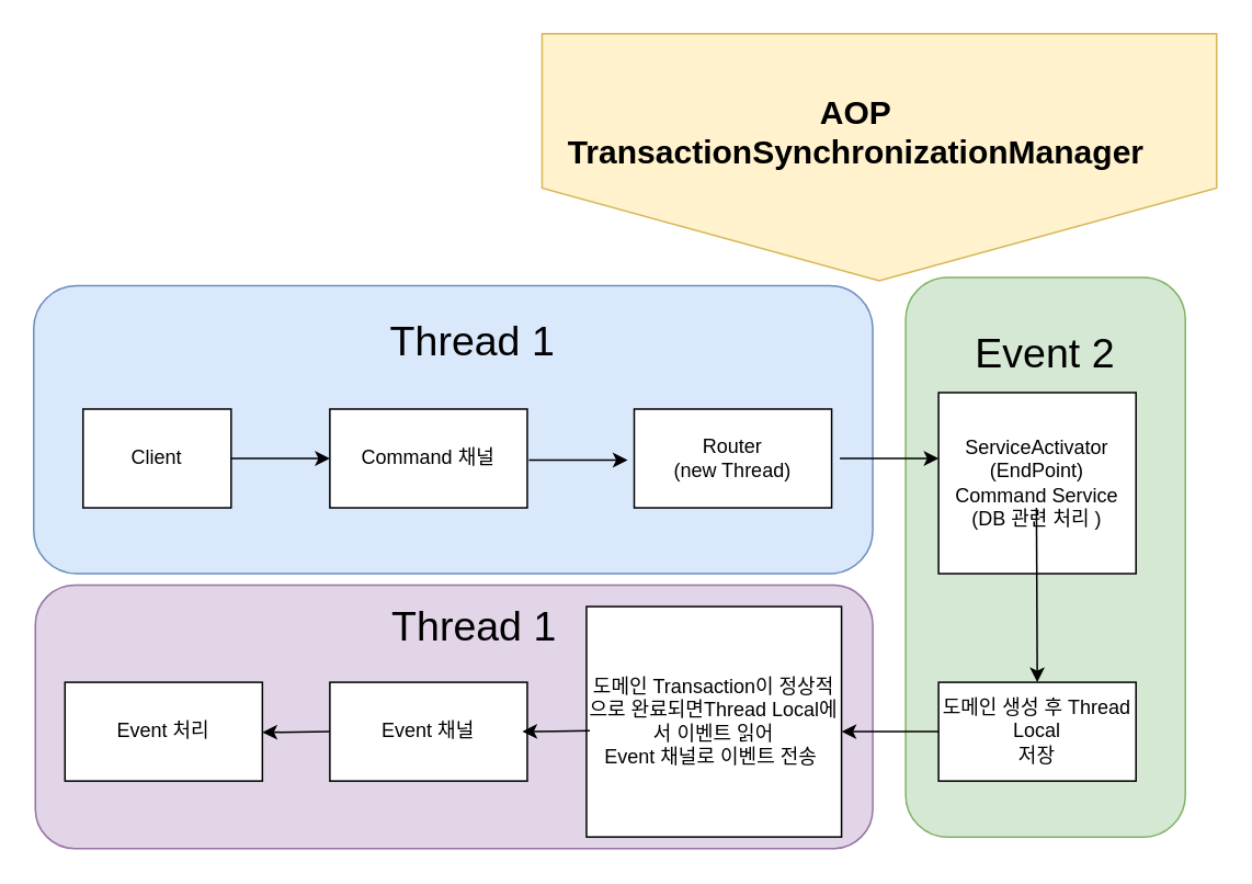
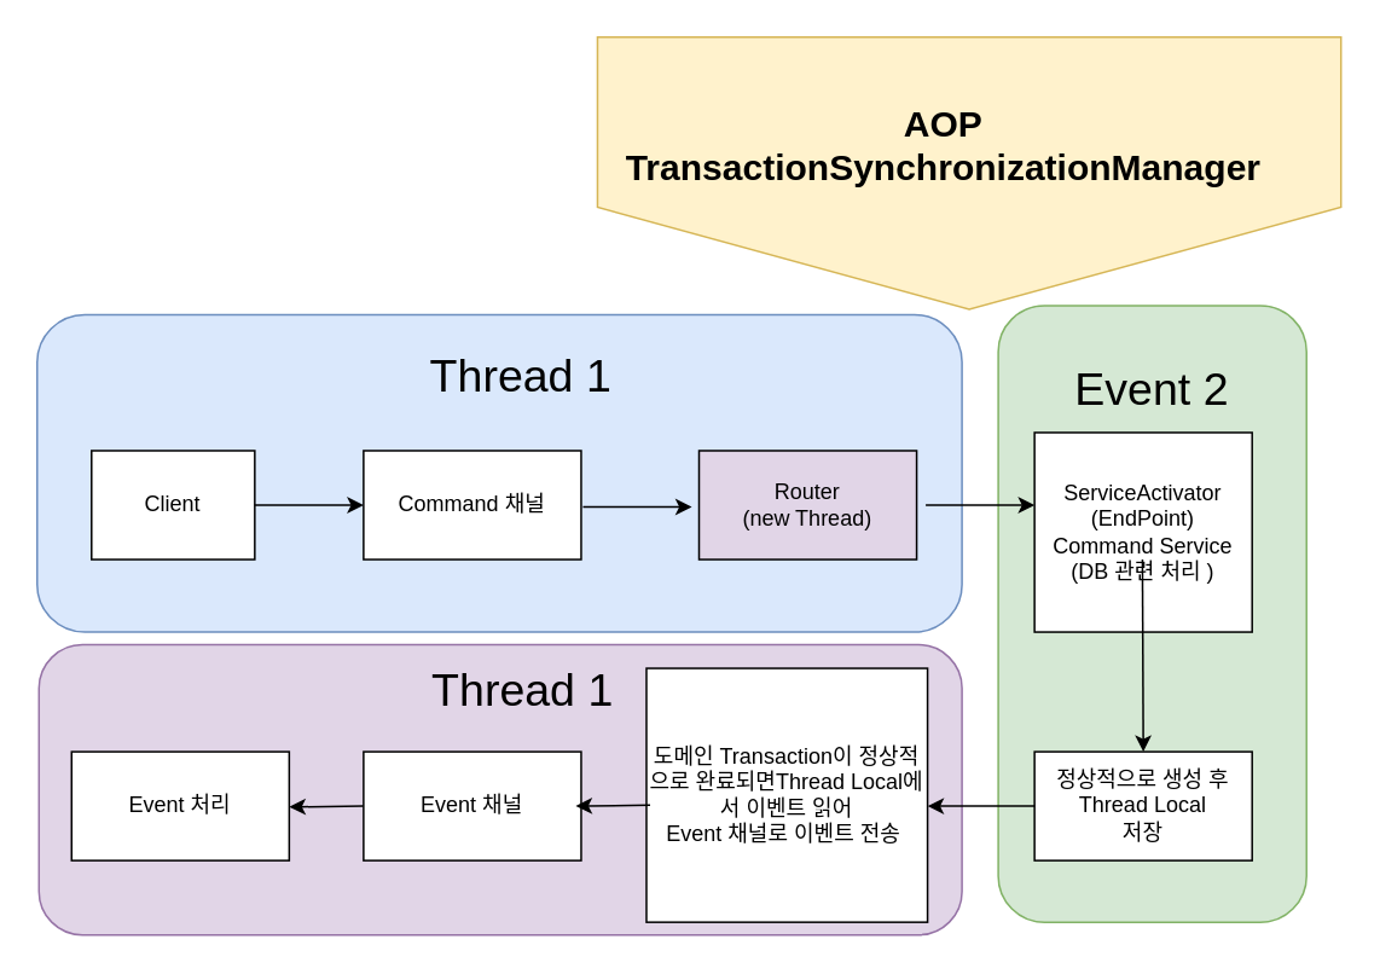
- <mxCell id="10" value="Router&lt;br&gt;(new Thread)" style="rounded=0;whiteSpace=wrap;html=1;" parent="1" vertex="1"><mxGeometry x="385" y="248" width="120" height="60" as="geometry" /></mxCell>
+ <mxCell id="10" value="Router&lt;br&gt;(new Thread)" style="rounded=0;whiteSpace=wrap;html=1;fillColor=#e1d5e7;" parent="1" vertex="1"><mxGeometry x="385" y="248" width="120" height="60" as="geometry" /></mxCell>
- <mxCell id="14" value="도메인 생성 후 Thread Local &lt;br&gt;저장" style="rounded=0;whiteSpace=wrap;html=1;" parent="1" vertex="1"><mxGeometry x="570" y="414" width="120" height="60" as="geometry" /></mxCell>
+ <mxCell id="14" value="정상적으로 생성 후 Thread Local &lt;br&gt;저장" style="rounded=0;whiteSpace=wrap;html=1;" parent="1" vertex="1"><mxGeometry x="570" y="414" width="120" height="60" as="geometry" /></mxCell>
